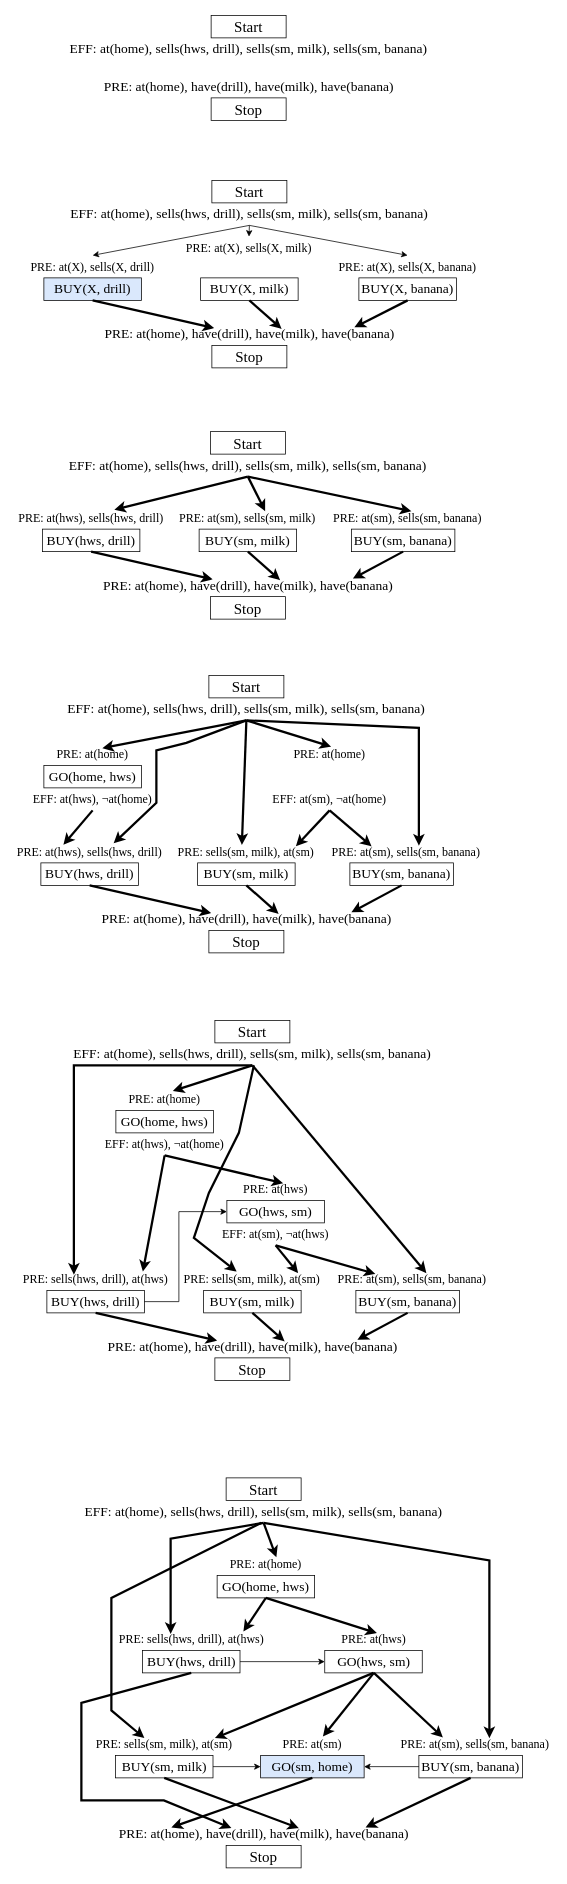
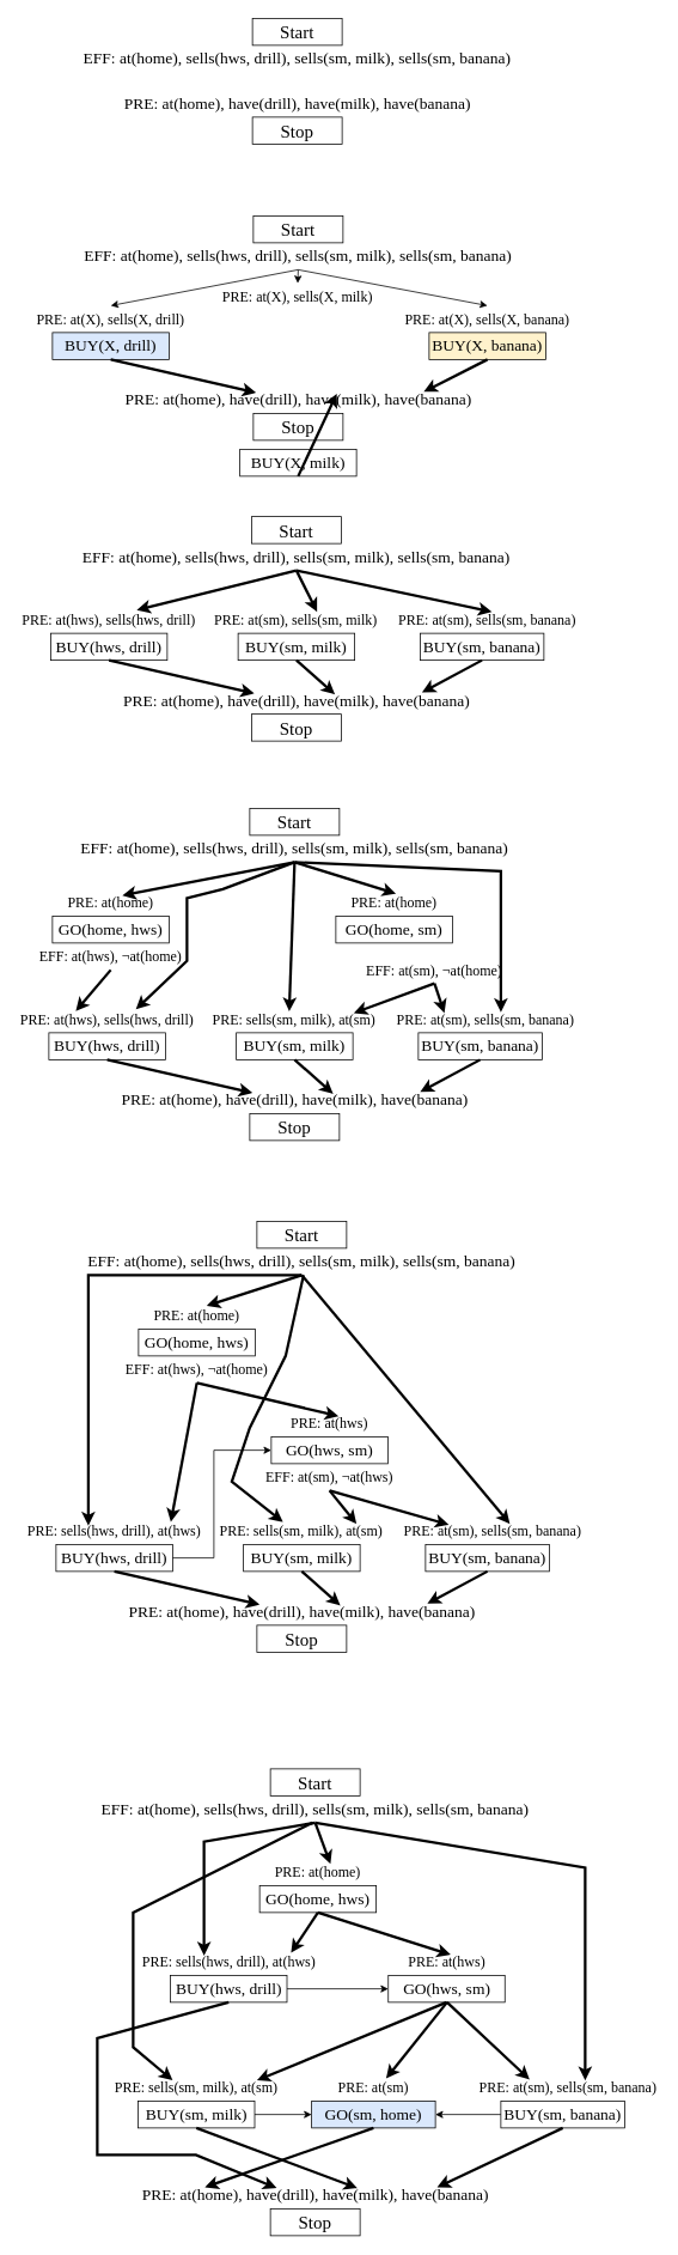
- <mxCell id="14" value="&lt;font face=&quot;Times New Roman&quot; style=&quot;font-size: 18px;&quot;&gt;BUY(X, milk)&lt;br style=&quot;font-size: 18px;&quot;&gt;&lt;/font&gt;" style="rounded=0;whiteSpace=wrap;html=1;fontSize=18;" vertex="1" parent="1"><mxGeometry x="267" y="370" width="130" height="30" as="geometry" /></mxCell>
+ <mxCell id="14" value="&lt;font face=&quot;Times New Roman&quot; style=&quot;font-size: 18px;&quot;&gt;BUY(X, milk)&lt;br style=&quot;font-size: 18px;&quot;&gt;&lt;/font&gt;" style="rounded=0;whiteSpace=wrap;html=1;fontSize=18;" vertex="1" parent="1"><mxGeometry x="267" y="500" width="130" height="30" as="geometry" /></mxCell>
- <mxCell id="15" value="&lt;font face=&quot;Times New Roman&quot; style=&quot;font-size: 18px;&quot;&gt;BUY(X, banana)&lt;br style=&quot;font-size: 18px;&quot;&gt;&lt;/font&gt;" style="rounded=0;whiteSpace=wrap;html=1;fontSize=18;" vertex="1" parent="1"><mxGeometry x="478" y="370" width="130" height="30" as="geometry" /></mxCell>
+ <mxCell id="15" value="&lt;font face=&quot;Times New Roman&quot; style=&quot;font-size: 18px;&quot;&gt;BUY(X, banana)&lt;br style=&quot;font-size: 18px;&quot;&gt;&lt;/font&gt;" style="rounded=0;whiteSpace=wrap;html=1;fontSize=18;fillColor=#fff2cc;" vertex="1" parent="1"><mxGeometry x="478" y="370" width="130" height="30" as="geometry" /></mxCell>
+ <mxCell id="57" value="&lt;font face=&quot;Times New Roman&quot; style=&quot;font-size: 18px;&quot;&gt;GO(home, sm)&lt;br style=&quot;font-size: 18px;&quot;&gt;&lt;/font&gt;" style="rounded=0;whiteSpace=wrap;html=1;fontSize=18;" vertex="1" parent="1"><mxGeometry x="374" y="1020" width="130" height="30" as="geometry" /></mxCell>
- <mxCell id="59" value="&lt;font style=&quot;font-size: 16px;&quot; face=&quot;Times New Roman&quot;&gt;EFF: at(sm), ¬at(home)&lt;br&gt;&lt;/font&gt;" style="text;html=1;strokeColor=none;fillColor=none;align=center;verticalAlign=middle;whiteSpace=wrap;rounded=0;fontSize=16;" vertex="1" parent="1"><mxGeometry x="358" y="1050" width="162" height="30" as="geometry" /></mxCell>
+ <mxCell id="59" value="&lt;font style=&quot;font-size: 16px;&quot; face=&quot;Times New Roman&quot;&gt;EFF: at(sm), ¬at(home)&lt;br&gt;&lt;/font&gt;" style="text;html=1;strokeColor=none;fillColor=none;align=center;verticalAlign=middle;whiteSpace=wrap;rounded=0;fontSize=16;" vertex="1" parent="1"><mxGeometry x="403" y="1065" width="162" height="30" as="geometry" /></mxCell>
